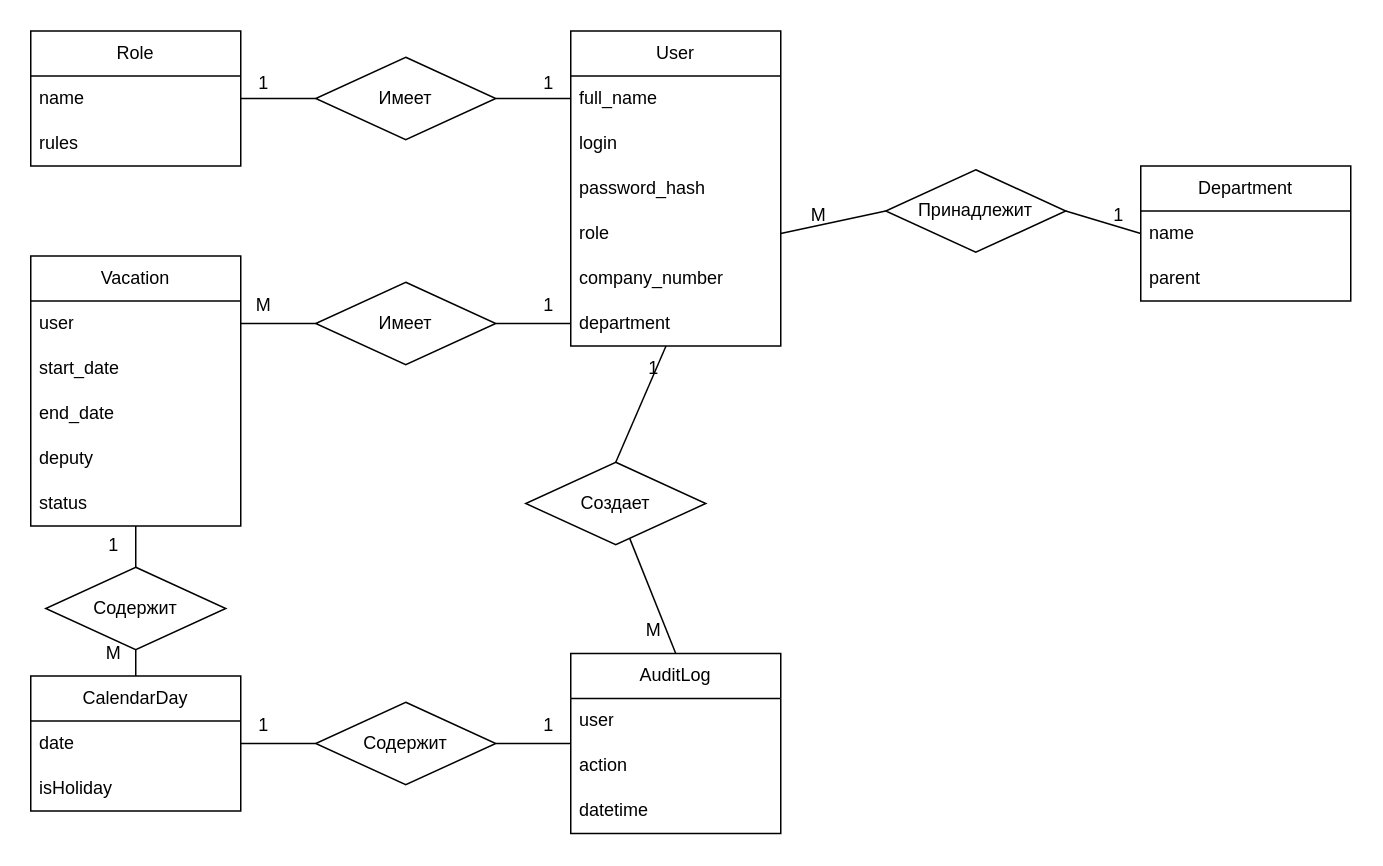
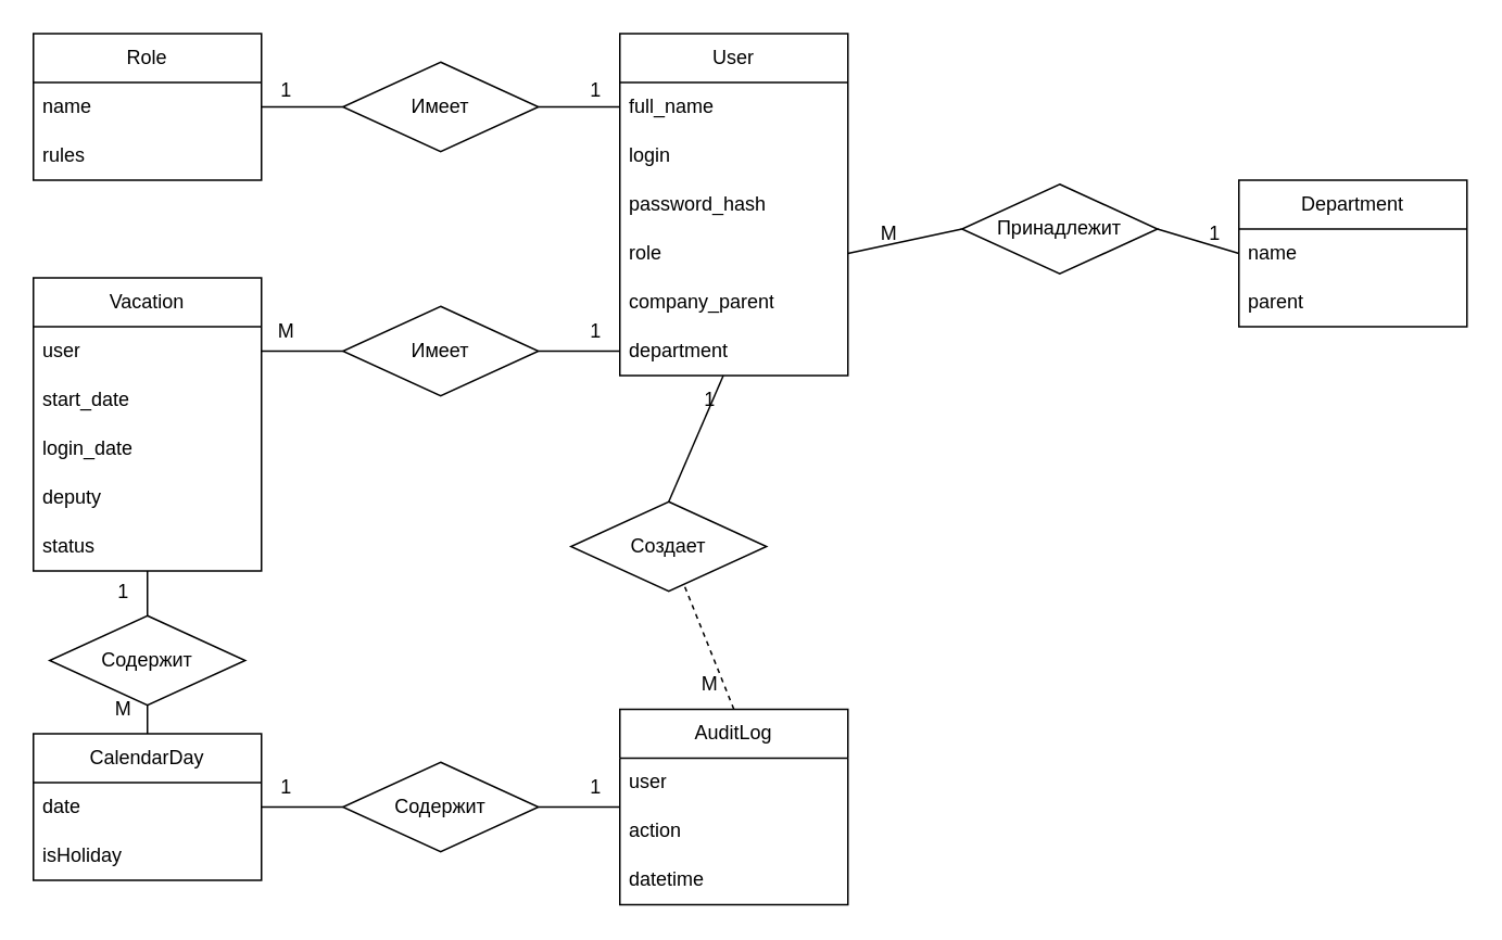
- <mxCell id="12" value="company_number" style="text;strokeColor=none;fillColor=none;align=left;verticalAlign=middle;spacingLeft=4;spacingRight=4;overflow=hidden;points=[[0,0.5],[1,0.5]];portConstraint=eastwest;rotatable=0;whiteSpace=wrap;html=1;" vertex="1" parent="7"><mxGeometry y="150" width="140" height="30" as="geometry" /></mxCell>
+ <mxCell id="12" value="company_parent" style="text;strokeColor=none;fillColor=none;align=left;verticalAlign=middle;spacingLeft=4;spacingRight=4;overflow=hidden;points=[[0,0.5],[1,0.5]];portConstraint=eastwest;rotatable=0;whiteSpace=wrap;html=1;" vertex="1" parent="7"><mxGeometry y="150" width="140" height="30" as="geometry" /></mxCell>
- <mxCell id="23" value="end_date" style="text;strokeColor=none;fillColor=none;align=left;verticalAlign=middle;spacingLeft=4;spacingRight=4;overflow=hidden;points=[[0,0.5],[1,0.5]];portConstraint=eastwest;rotatable=0;whiteSpace=wrap;html=1;" vertex="1" parent="20"><mxGeometry y="90" width="140" height="30" as="geometry" /></mxCell>
+ <mxCell id="23" value="login_date" style="text;strokeColor=none;fillColor=none;align=left;verticalAlign=middle;spacingLeft=4;spacingRight=4;overflow=hidden;points=[[0,0.5],[1,0.5]];portConstraint=eastwest;rotatable=0;whiteSpace=wrap;html=1;" vertex="1" parent="20"><mxGeometry y="90" width="140" height="30" as="geometry" /></mxCell>
- <mxCell id="51" value="" style="endArrow=none;html=1;rounded=0;exitX=0.5;exitY=0;exitDx=0;exitDy=0;" edge="1" parent="1" source="3" target="52"><mxGeometry width="50" height="50" relative="1" as="geometry"><mxPoint x="450" y="433" as="sourcePoint" /><mxPoint x="450" y="230" as="targetPoint" /></mxGeometry></mxCell>
+ <mxCell id="51" value="" style="endArrow=none;html=1;rounded=0;exitX=0.5;exitY=0;exitDx=0;exitDy=0;dashed=1;" edge="1" parent="1" source="3" target="52"><mxGeometry width="50" height="50" relative="1" as="geometry"><mxPoint x="450" y="433" as="sourcePoint" /><mxPoint x="450" y="230" as="targetPoint" /></mxGeometry></mxCell>
